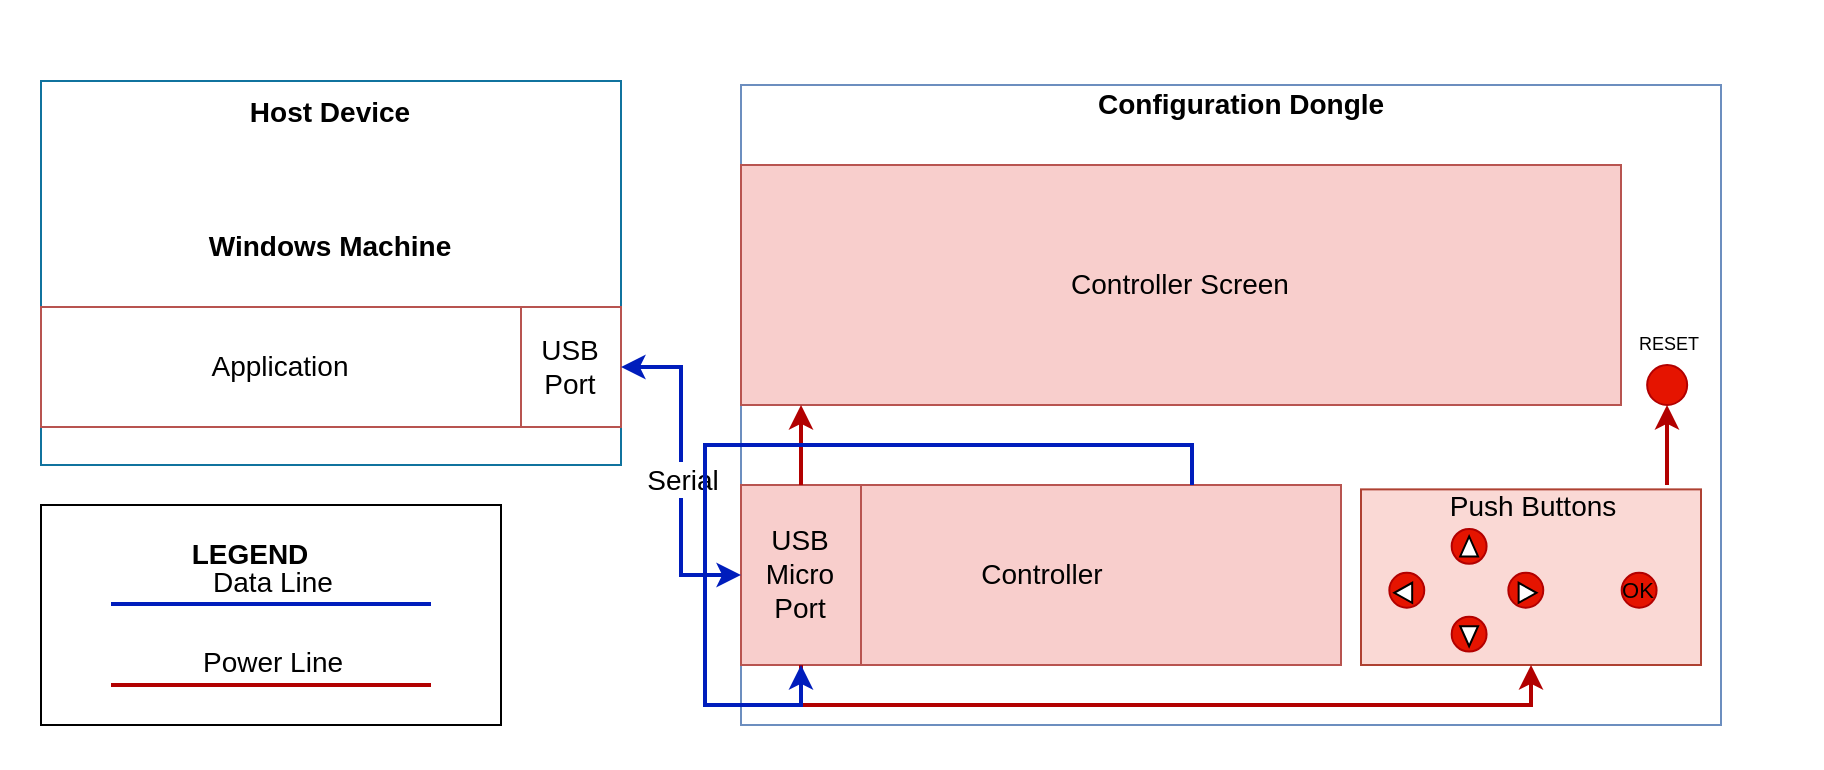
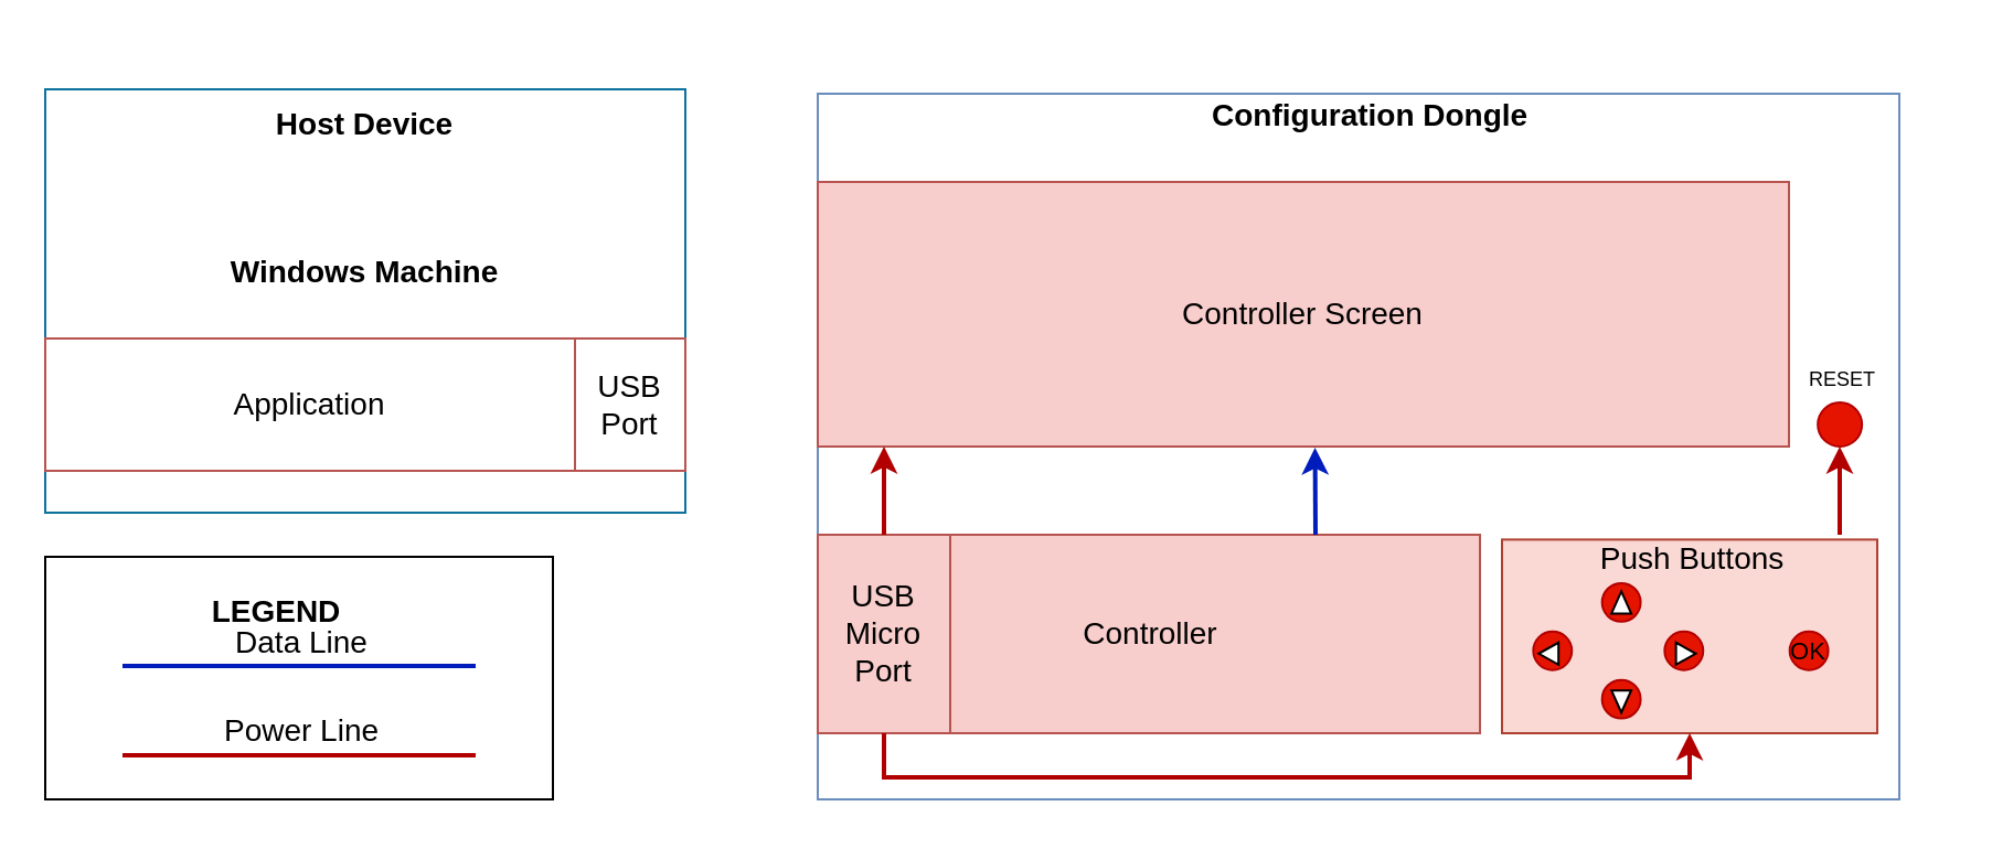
- <mxCell id="44" style="edgeStyle=orthogonalEdgeStyle;rounded=0;orthogonalLoop=1;jettySize=auto;html=1;exitX=0.75;exitY=0;exitDx=0;exitDy=0;startArrow=none;startFill=0;endArrow=classic;endFill=1;strokeColor=#001DBC;strokeWidth=2;fontSize=9;fillColor=#e51400;" edge="1" parent="1" source="19" target="20"><mxGeometry relative="1" as="geometry" /></mxCell>
+ <mxCell id="44" style="edgeStyle=orthogonalEdgeStyle;rounded=0;orthogonalLoop=1;jettySize=auto;html=1;exitX=0.75;exitY=0;exitDx=0;exitDy=0;entryX=0.512;entryY=1.004;entryDx=0;entryDy=0;entryPerimeter=0;startArrow=none;startFill=0;endArrow=classic;endFill=1;strokeColor=#001DBC;strokeWidth=2;fontSize=9;fillColor=#e51400;" edge="1" parent="1" source="19" target="4"><mxGeometry relative="1" as="geometry" /></mxCell>
- <mxCell id="39" style="edgeStyle=orthogonalEdgeStyle;rounded=0;orthogonalLoop=1;jettySize=auto;html=1;entryX=0;entryY=0.5;entryDx=0;entryDy=0;strokeWidth=2;startArrow=classic;startFill=1;strokeColor=#001DBC;" edge="1" parent="1" source="16" target="20"><mxGeometry relative="1" as="geometry" /></mxCell>
- <mxCell id="40" value="&lt;font style=&quot;font-size: 14px&quot;&gt;Serial&lt;/font&gt;" style="edgeLabel;html=1;align=center;verticalAlign=middle;resizable=0;points=[];fontSize=15;" vertex="1" connectable="0" parent="39"><mxGeometry x="0.223" y="2" relative="1" as="geometry"><mxPoint x="-2" y="-14.33" as="offset" /></mxGeometry></mxCell>
